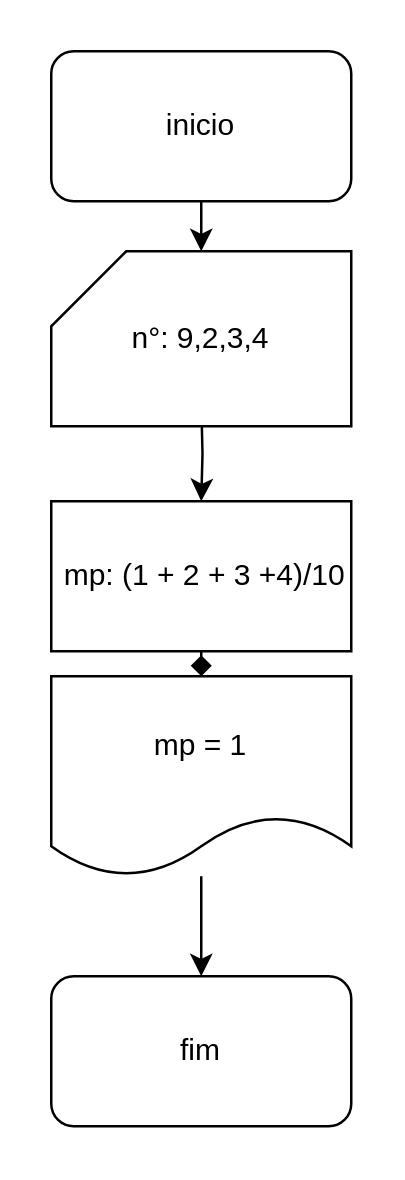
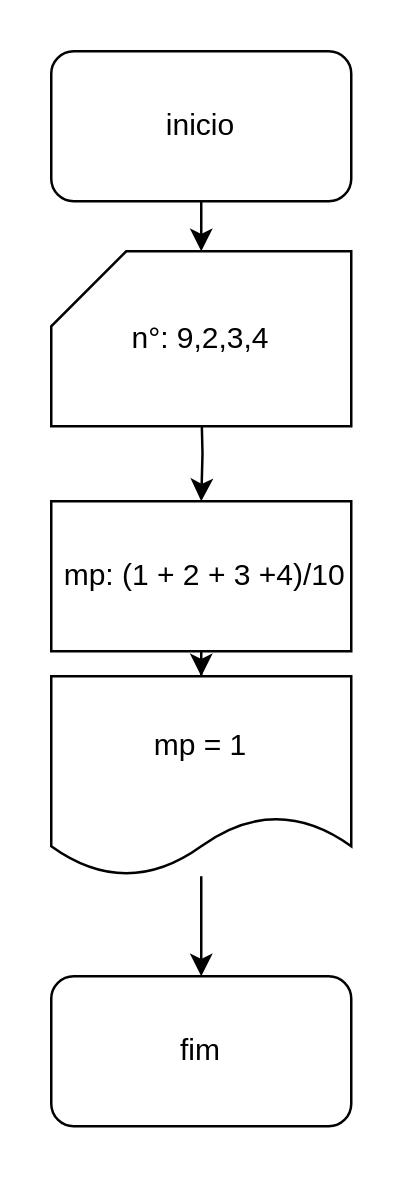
- <mxCell id="4" style="edgeStyle=orthogonalEdgeStyle;rounded=0;orthogonalLoop=1;jettySize=auto;html=1;exitX=0.5;exitY=1;exitDx=0;exitDy=0;endArrow=diamond;" edge="1" parent="1" source="5" target="8"><mxGeometry relative="1" as="geometry" /></mxCell>
+ <mxCell id="4" style="edgeStyle=orthogonalEdgeStyle;rounded=0;orthogonalLoop=1;jettySize=auto;html=1;exitX=0.5;exitY=1;exitDx=0;exitDy=0;" edge="1" parent="1" source="5" target="8"><mxGeometry relative="1" as="geometry" /></mxCell>
